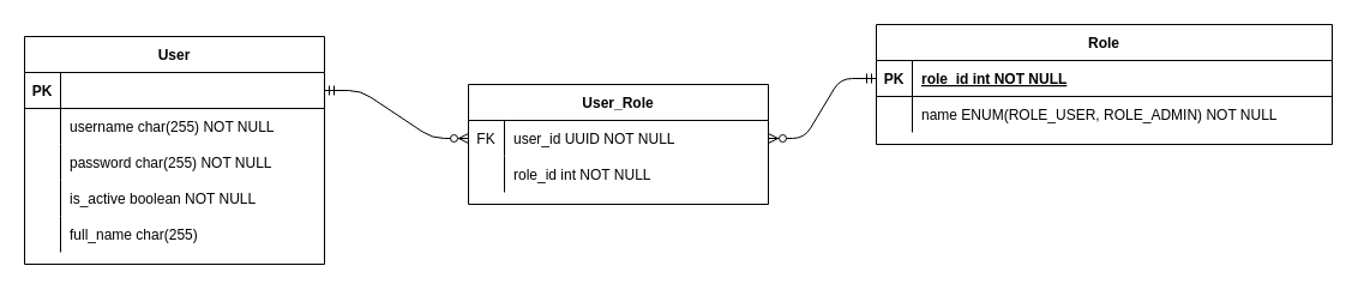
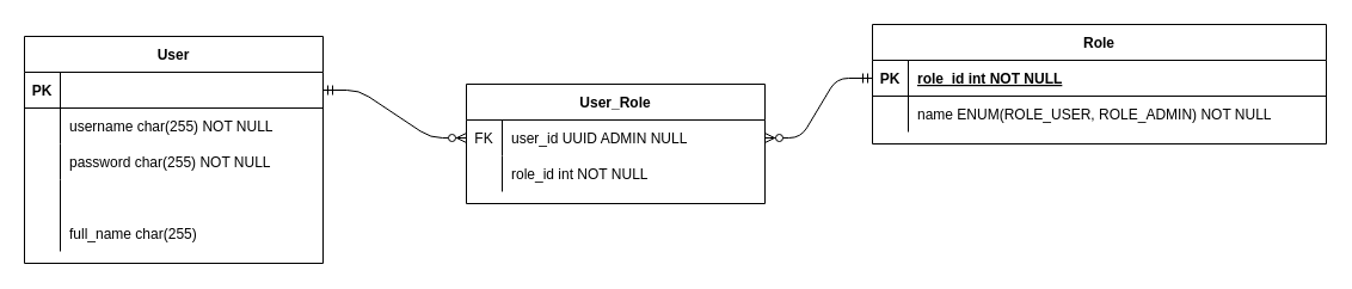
- <mxCell id="27" value="user_id UUID NOT NULL" style="shape=partialRectangle;overflow=hidden;connectable=0;fillColor=none;top=0;left=0;bottom=0;right=0;align=left;spacingLeft=6;" parent="25" vertex="1"><mxGeometry x="30" width="220" height="30" as="geometry" /></mxCell>
+ <mxCell id="27" value="user_id UUID ADMIN NULL" style="shape=partialRectangle;overflow=hidden;connectable=0;fillColor=none;top=0;left=0;bottom=0;right=0;align=left;spacingLeft=6;" parent="25" vertex="1"><mxGeometry x="30" width="220" height="30" as="geometry" /></mxCell>
- <mxCell id="20" value="is_active boolean NOT NULL" style="shape=partialRectangle;overflow=hidden;connectable=0;fillColor=none;top=0;left=0;bottom=0;right=0;align=left;spacingLeft=6;" parent="18" vertex="1"><mxGeometry x="30" width="220" height="30" as="geometry" /></mxCell>
